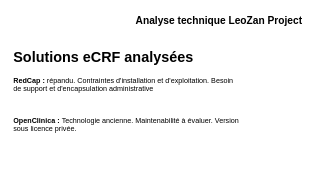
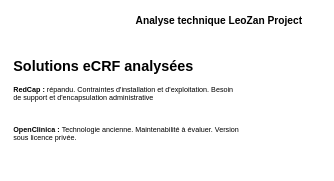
- <mxCell id="3" value="&lt;h1 style=&quot;margin-top: 0px;&quot;&gt;Solutions eCRF analysées&lt;/h1&gt;&lt;p&gt;&lt;b&gt;RedCap : &lt;/b&gt;répandu. Contraintes d'installation et d'exploitation. Besoin de support et d'encapsulation administrative&lt;/p&gt;&lt;p&gt;&lt;br&gt;&lt;/p&gt;&lt;p&gt;&lt;b&gt;OpenClinica : &lt;/b&gt;Technologie ancienne. Maintenabilité à évaluer. Version sous licence privée.&lt;/p&gt;" style="text;html=1;whiteSpace=wrap;overflow=hidden;rounded=0;" vertex="1" parent="1"><mxGeometry x="20" y="75" width="380" height="190" as="geometry" /></mxCell>
+ <mxCell id="3" value="&lt;h1 style=&quot;margin-top: 0px;&quot;&gt;Solutions eCRF analysées&lt;/h1&gt;&lt;p&gt;&lt;b&gt;RedCap : &lt;/b&gt;répandu. Contraintes d'installation et d'exploitation. Besoin de support et d'encapsulation administrative&lt;/p&gt;&lt;p&gt;&lt;br&gt;&lt;/p&gt;&lt;p&gt;&lt;b&gt;OpenClinica : &lt;/b&gt;Technologie ancienne. Maintenabilité à évaluer. Version sous licence privée.&lt;/p&gt;" style="text;html=1;whiteSpace=wrap;overflow=hidden;rounded=0;" vertex="1" parent="1"><mxGeometry x="20" y="90" width="380" height="190" as="geometry" /></mxCell>
